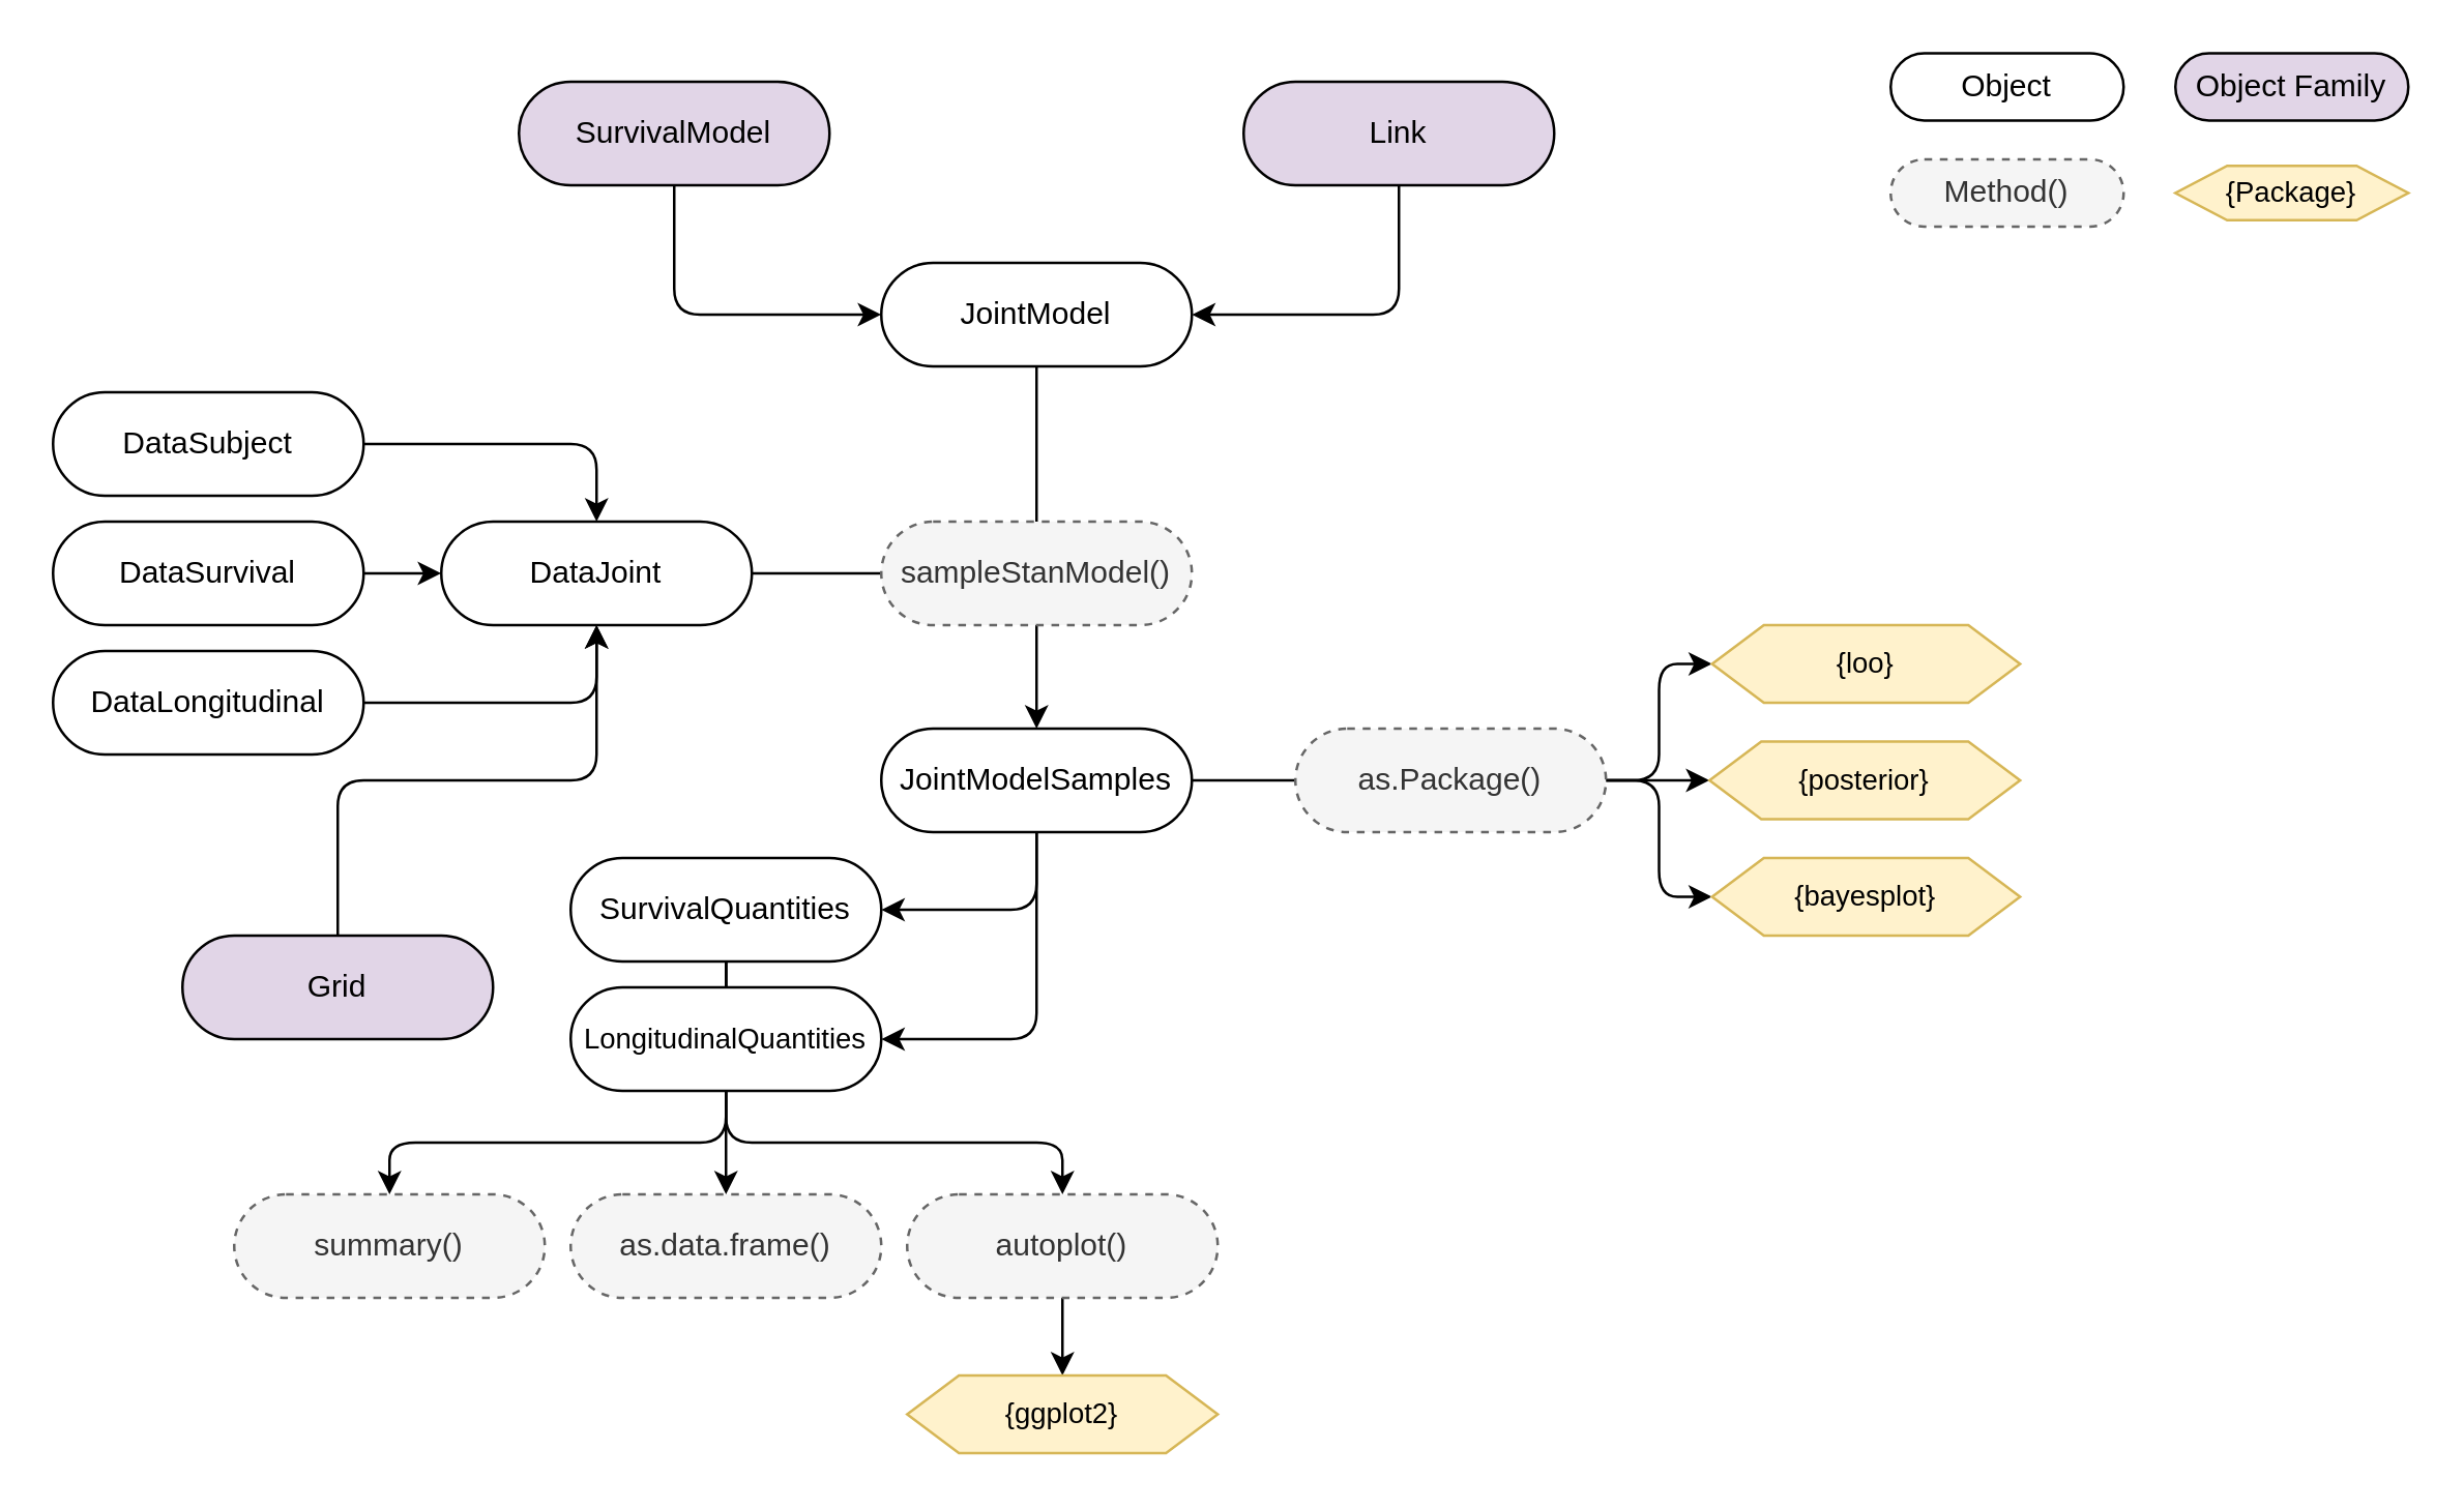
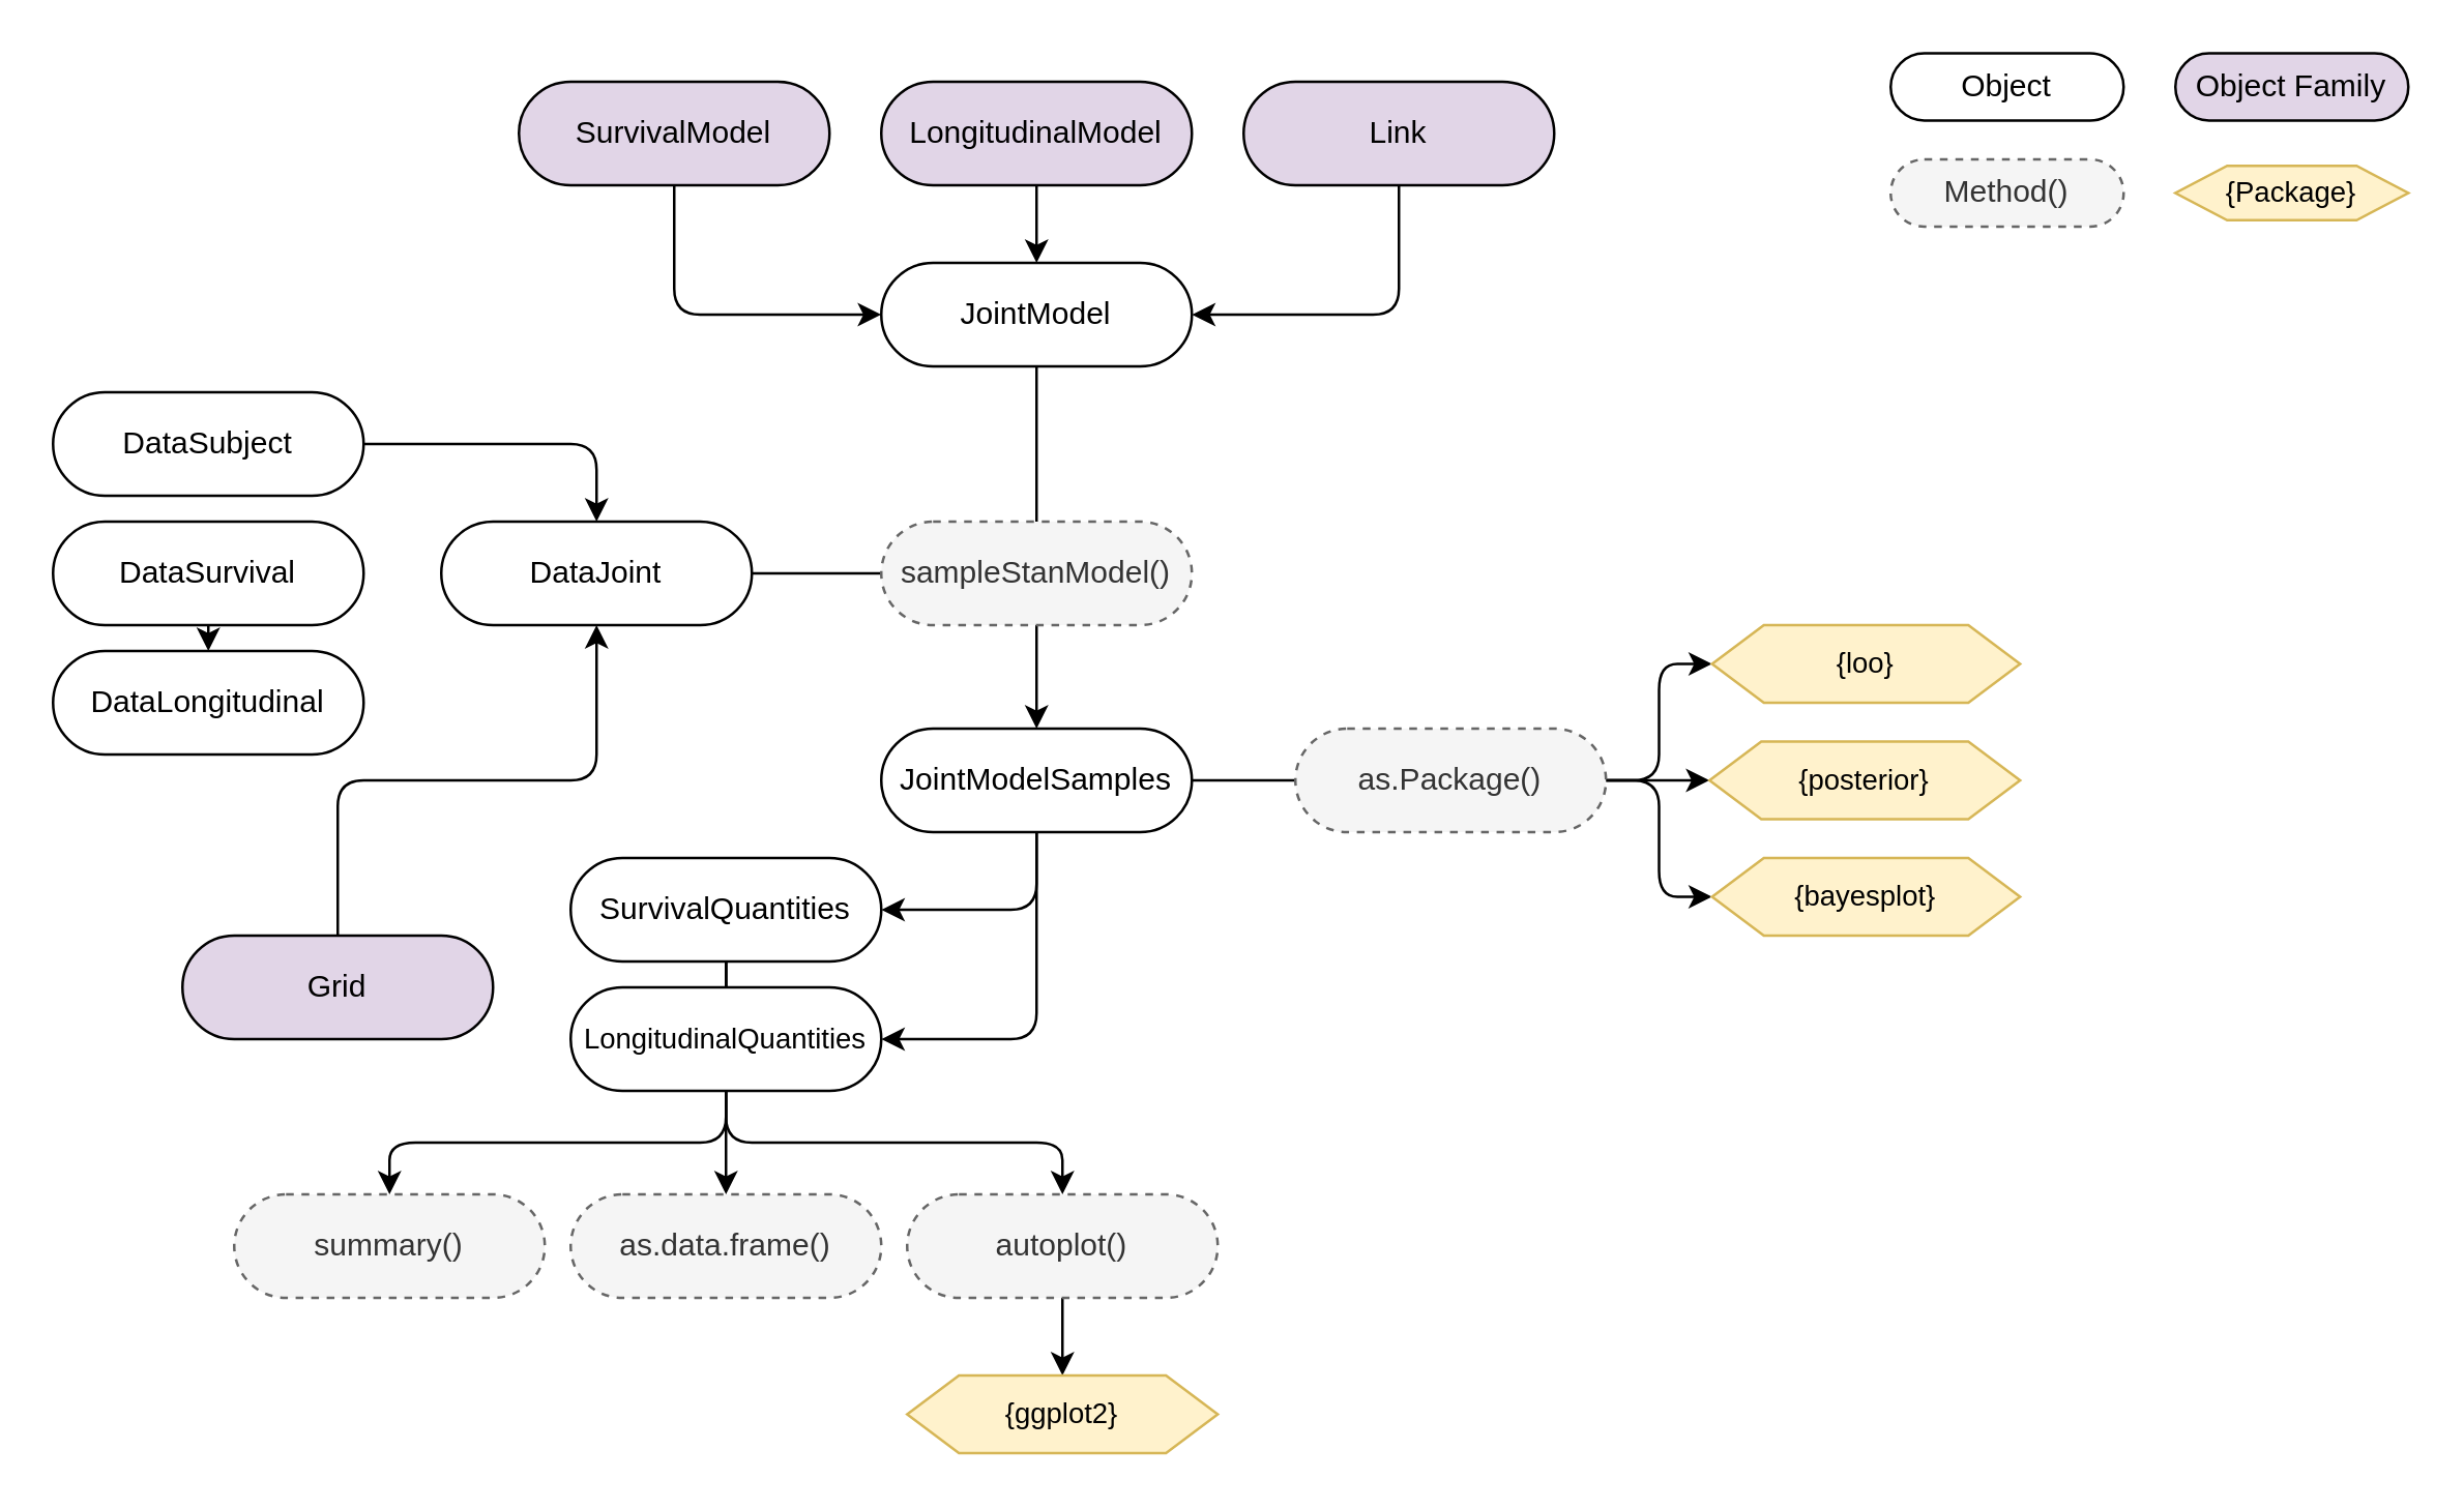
+ <mxCell id="16" value="LongitudinalModel" style="rounded=1;whiteSpace=wrap;html=1;arcSize=50;fillColor=#e1d5e7;strokeColor=default;" parent="1" vertex="1"><mxGeometry x="340" y="31" width="120" height="40" as="geometry" /></mxCell>
+ <mxCell id="15" style="edgeStyle=orthogonalEdgeStyle;jumpStyle=none;html=1;entryX=0.5;entryY=0;entryDx=0;entryDy=0;fontSize=11;flowAnimation=0;" parent="1" source="16" target="18" edge="1"><mxGeometry relative="1" as="geometry" /></mxCell>
- <mxCell id="6" style="edgeStyle=orthogonalEdgeStyle;jumpStyle=none;html=1;entryX=0;entryY=0.5;entryDx=0;entryDy=0;flowAnimation=0;" parent="1" source="7" target="11" edge="1"><mxGeometry relative="1" as="geometry" /></mxCell>
+ <mxCell id="6" style="edgeStyle=orthogonalEdgeStyle;jumpStyle=none;html=1;flowAnimation=0;" parent="1" source="7" target="9" edge="1"><mxGeometry relative="1" as="geometry" /></mxCell>
- <mxCell id="8" style="edgeStyle=orthogonalEdgeStyle;html=1;entryX=0.5;entryY=1;entryDx=0;entryDy=0;jumpStyle=none;flowAnimation=0;" parent="1" source="9" target="11" edge="1"><mxGeometry relative="1" as="geometry" /></mxCell>
